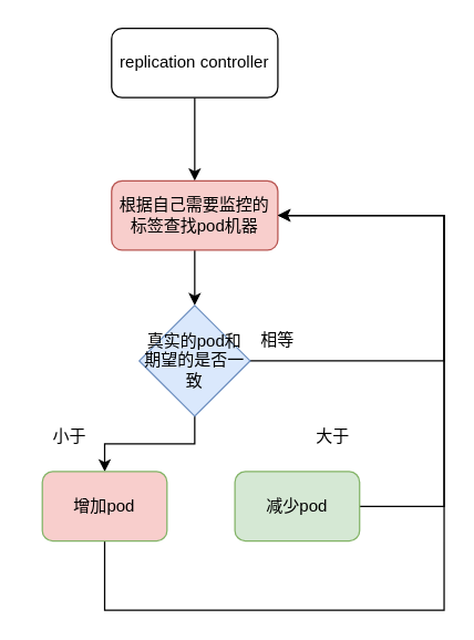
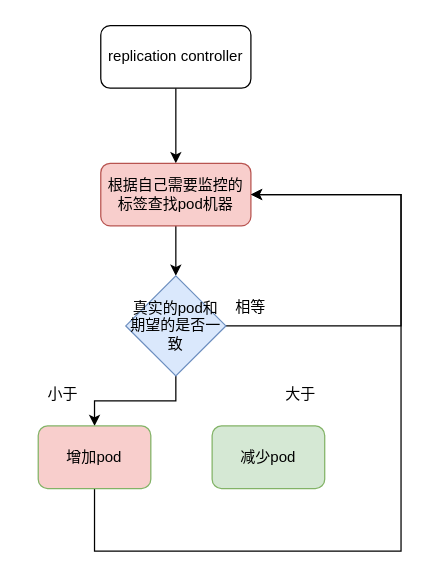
- <mxCell id="10" style="edgeStyle=orthogonalEdgeStyle;rounded=0;orthogonalLoop=1;jettySize=auto;html=1;entryX=1;entryY=0.5;entryDx=0;entryDy=0;" edge="1" parent="1" source="11" target="5"><mxGeometry relative="1" as="geometry"><Array as="points"><mxPoint x="320" y="365" /><mxPoint x="320" y="155" /></Array></mxGeometry></mxCell>
